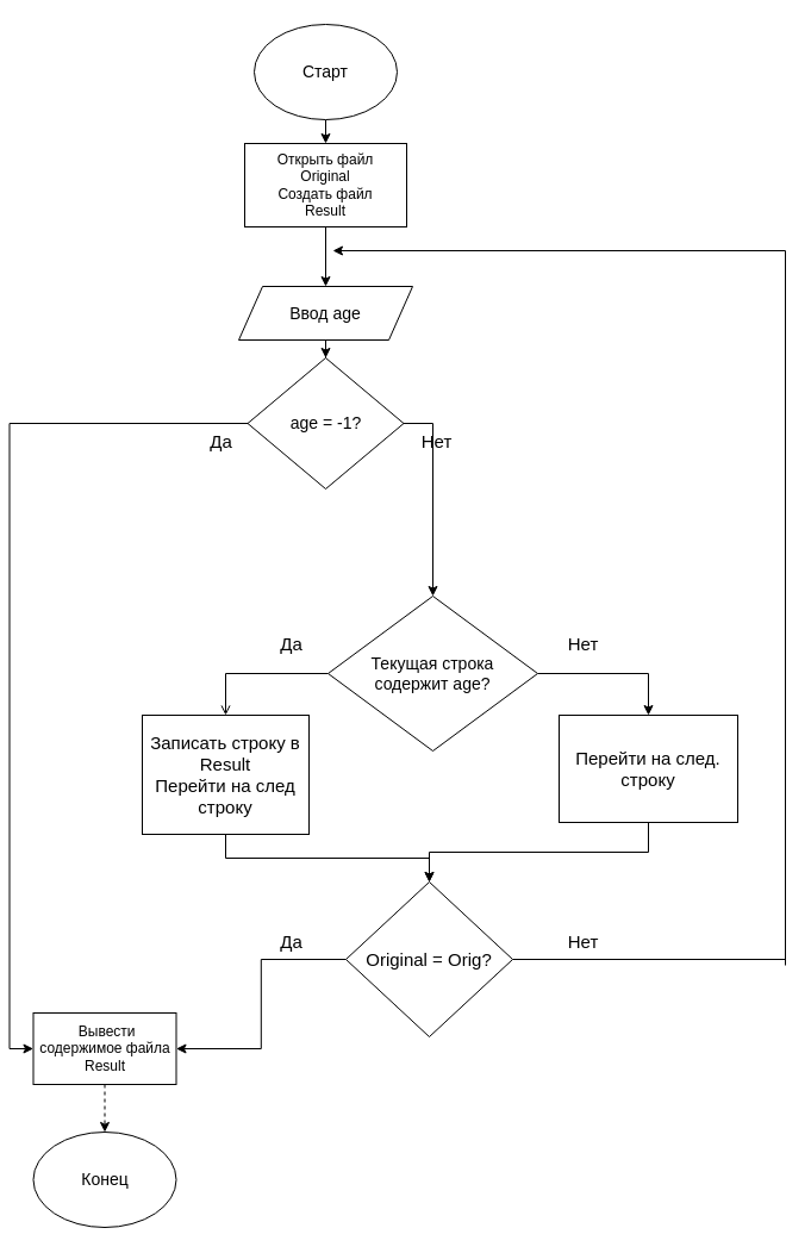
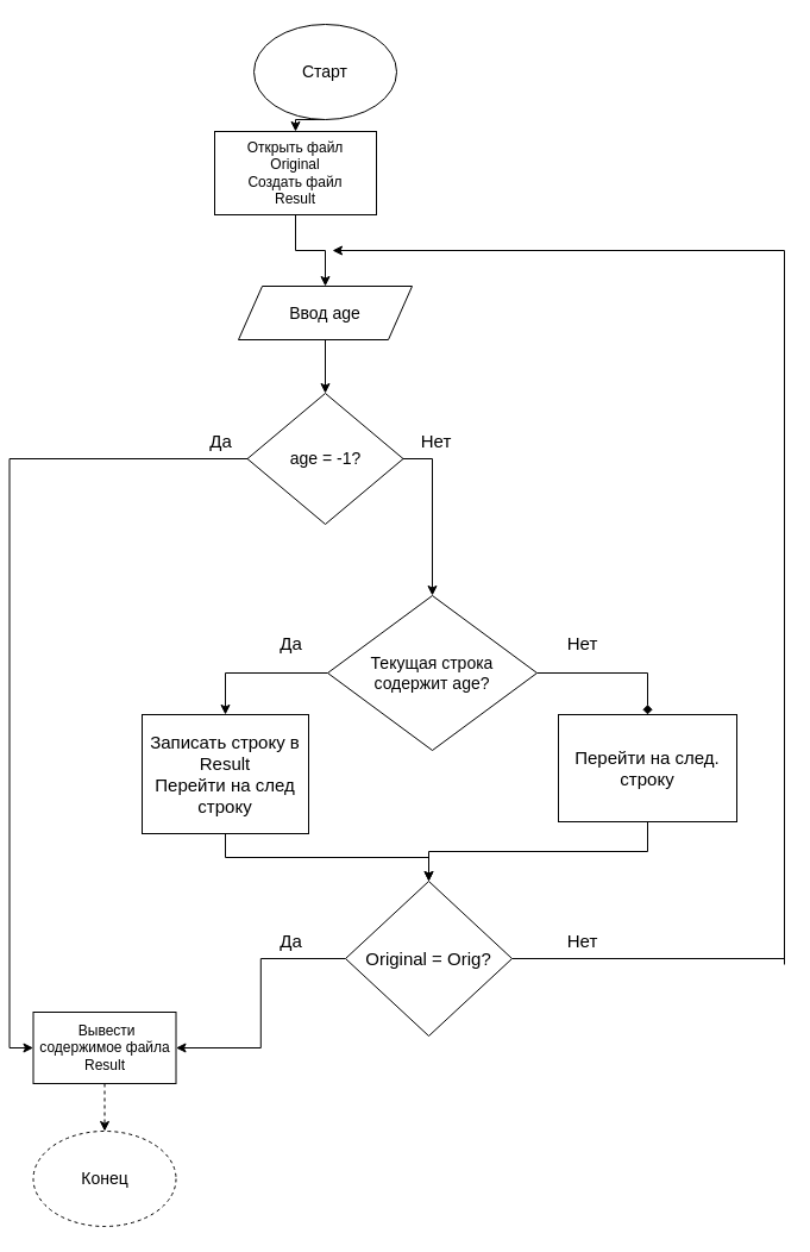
- <mxCell id="7" value="Открыть файл&lt;br&gt;Original&lt;br&gt;Создать файл&lt;br&gt;Result" style="rounded=0;whiteSpace=wrap;html=1;" vertex="1" parent="1"><mxGeometry x="198" y="120" width="136" height="70" as="geometry" /></mxCell>
+ <mxCell id="7" value="Открыть файл&lt;br&gt;Original&lt;br&gt;Создать файл&lt;br&gt;Result" style="rounded=0;whiteSpace=wrap;html=1;" vertex="1" parent="1"><mxGeometry x="173" y="110" width="136" height="70" as="geometry" /></mxCell>
- <mxCell id="23" value="&lt;font style=&quot;font-size: 14px&quot;&gt;age = -1?&lt;/font&gt;" style="rhombus;whiteSpace=wrap;html=1;" vertex="1" parent="1"><mxGeometry x="200.5" y="300" width="131" height="110" as="geometry" /></mxCell>
+ <mxCell id="23" value="&lt;font style=&quot;font-size: 14px&quot;&gt;age = -1?&lt;/font&gt;" style="rhombus;whiteSpace=wrap;html=1;" vertex="1" parent="1"><mxGeometry x="200.5" y="330" width="131" height="110" as="geometry" /></mxCell>
- <mxCell id="8" style="edgeStyle=orthogonalEdgeStyle;rounded=0;orthogonalLoop=1;jettySize=auto;html=1;exitX=1;exitY=0.5;exitDx=0;exitDy=0;entryX=0.5;entryY=0;entryDx=0;entryDy=0;fontSize=15;" edge="1" parent="1" source="10" target="12"><mxGeometry relative="1" as="geometry" /></mxCell>
+ <mxCell id="8" style="edgeStyle=orthogonalEdgeStyle;rounded=0;orthogonalLoop=1;jettySize=auto;html=1;exitX=1;exitY=0.5;exitDx=0;exitDy=0;entryX=0.5;entryY=0;entryDx=0;entryDy=0;fontSize=15;endArrow=diamond;" edge="1" parent="1" source="10" target="12"><mxGeometry relative="1" as="geometry" /></mxCell>
- <mxCell id="9" style="edgeStyle=orthogonalEdgeStyle;rounded=0;orthogonalLoop=1;jettySize=auto;html=1;exitX=0;exitY=0.5;exitDx=0;exitDy=0;entryX=0.5;entryY=0;entryDx=0;entryDy=0;fontSize=15;endArrow=open;" edge="1" parent="1" source="10" target="16"><mxGeometry relative="1" as="geometry" /></mxCell>
+ <mxCell id="9" style="edgeStyle=orthogonalEdgeStyle;rounded=0;orthogonalLoop=1;jettySize=auto;html=1;exitX=0;exitY=0.5;exitDx=0;exitDy=0;entryX=0.5;entryY=0;entryDx=0;entryDy=0;fontSize=15;" edge="1" parent="1" source="10" target="16"><mxGeometry relative="1" as="geometry" /></mxCell>
- <mxCell id="28" value="Конец" style="ellipse;whiteSpace=wrap;html=1;fontSize=14;" vertex="1" parent="1"><mxGeometry x="20.5" y="950" width="120" height="80" as="geometry" /></mxCell>
+ <mxCell id="28" value="Конец" style="ellipse;whiteSpace=wrap;html=1;fontSize=14;dashed=1;" vertex="1" parent="1"><mxGeometry x="20.5" y="950" width="120" height="80" as="geometry" /></mxCell>
